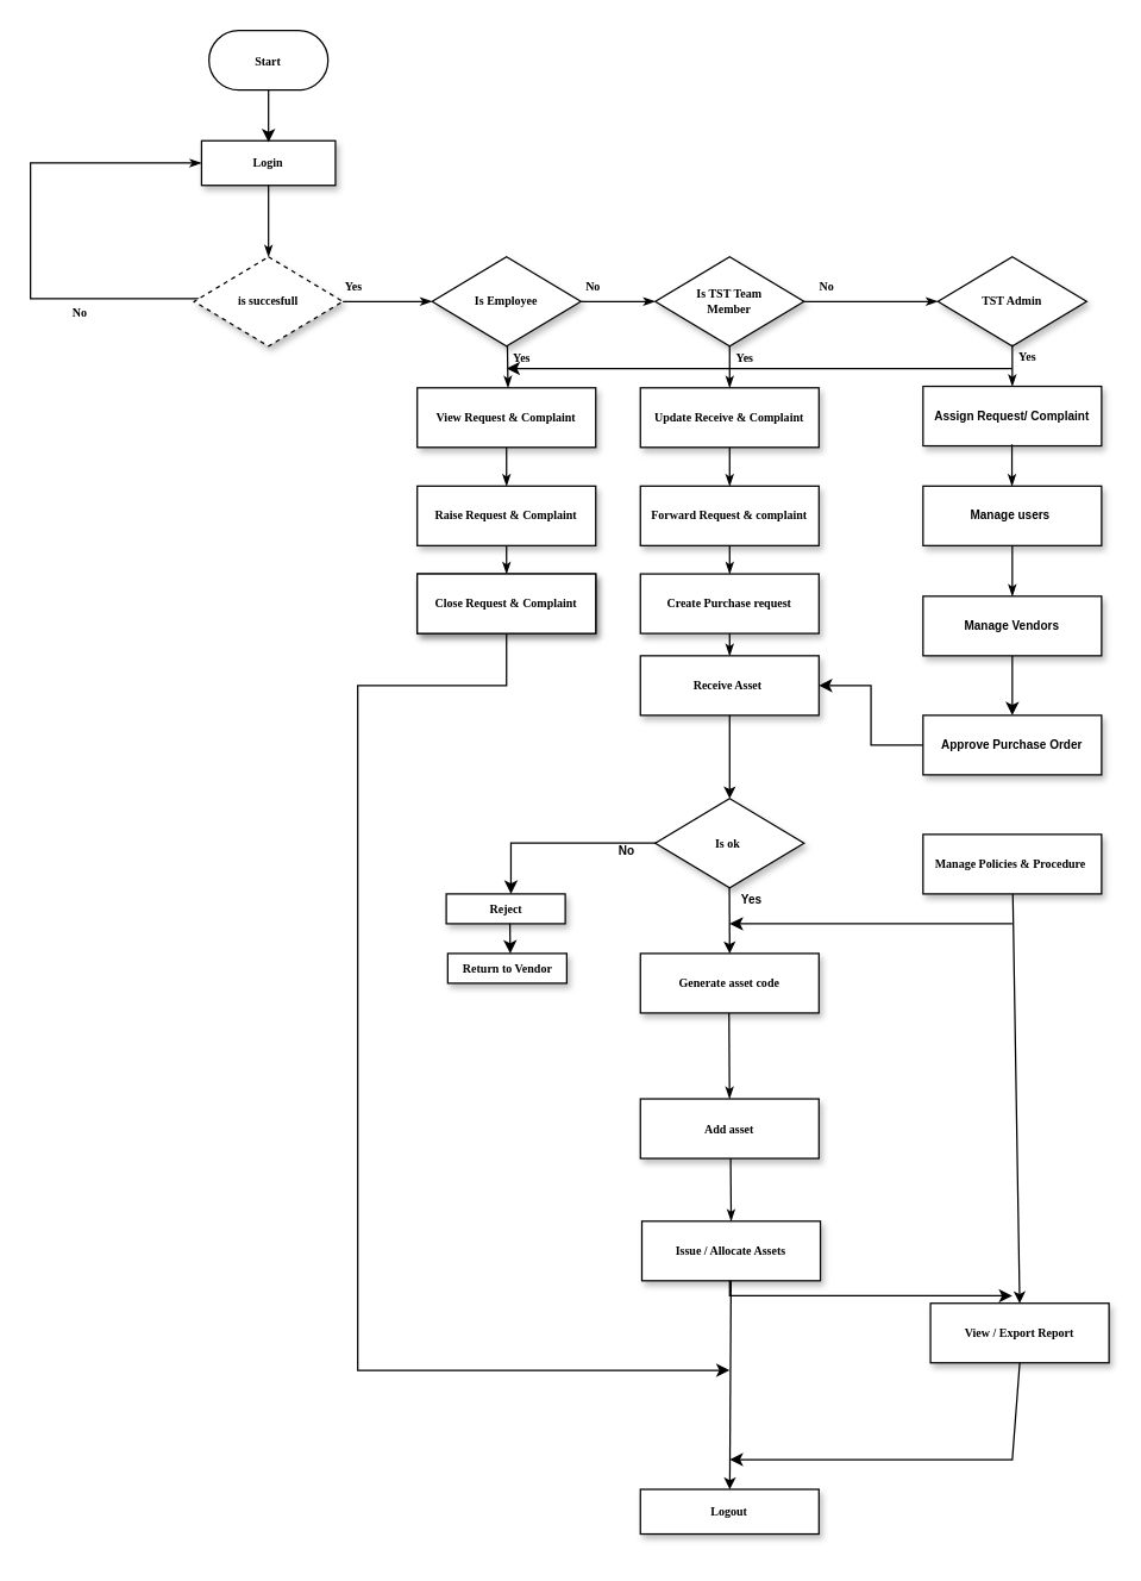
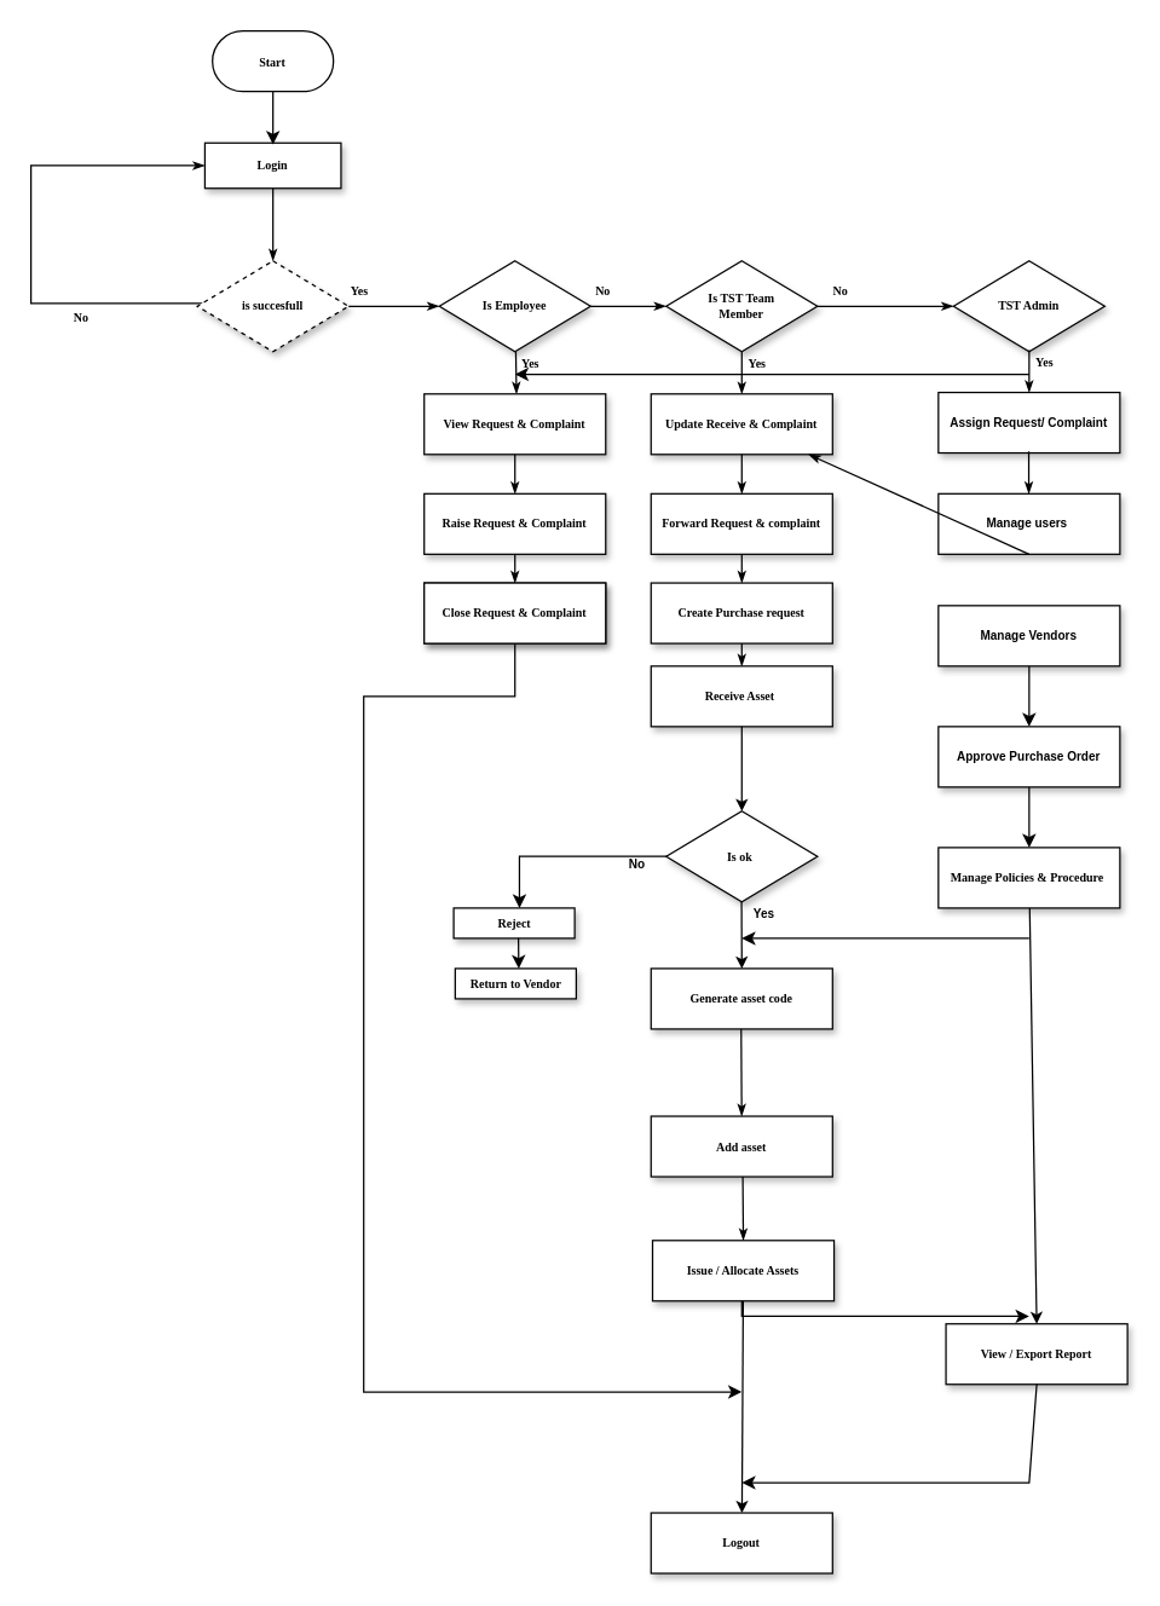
- <mxCell id="44" style="rounded=0;html=1;labelBackgroundColor=none;startSize=5;endArrow=classicThin;endFill=1;endSize=5;jettySize=auto;orthogonalLoop=1;strokeWidth=1;fontFamily=Verdana;fontSize=8;entryX=0.5;entryY=0;entryDx=0;entryDy=0;exitX=0.5;exitY=1;exitDx=0;exitDy=0;fontStyle=1" parent="1" edge="1" target="46" source="43"><mxGeometry relative="1" as="geometry"><mxPoint x="680" y="390" as="sourcePoint" /><mxPoint x="679.88" y="409.12" as="targetPoint" /></mxGeometry></mxCell>
+ <mxCell id="44" style="rounded=0;html=1;labelBackgroundColor=none;startSize=5;endArrow=classicThin;endFill=1;endSize=5;jettySize=auto;orthogonalLoop=1;strokeWidth=1;fontFamily=Verdana;fontSize=8;exitX=0.5;exitY=1;exitDx=0;exitDy=0;fontStyle=1;" parent="1" edge="1" target="23" source="43"><mxGeometry relative="1" as="geometry"><mxPoint x="680" y="390" as="sourcePoint" /><mxPoint x="679.88" y="409.12" as="targetPoint" /></mxGeometry></mxCell>
- <mxCell id="47" value="" style="edgeStyle=orthogonalEdgeStyle;rounded=0;orthogonalLoop=1;jettySize=auto;html=1;fontStyle=1;" parent="1" source="48" target="30" edge="1"><mxGeometry relative="1" as="geometry" /></mxCell>
+ <mxCell id="47" value="" style="edgeStyle=orthogonalEdgeStyle;rounded=0;orthogonalLoop=1;jettySize=auto;html=1;fontStyle=1" parent="1" source="48" target="50" edge="1"><mxGeometry relative="1" as="geometry" /></mxCell>
- <mxCell id="56" value="&lt;p class=&quot;MsoNormal&quot; align=&quot;center&quot;&gt;Logout&lt;/p&gt;" style="whiteSpace=wrap;html=1;rounded=0;shadow=1;labelBackgroundColor=none;strokeWidth=1;fontFamily=Verdana;fontSize=8;align=center;spacing=6;fontStyle=1" vertex="1" parent="1"><mxGeometry x="430" y="1000" width="120" height="30" as="geometry" /></mxCell>
+ <mxCell id="56" value="&lt;p class=&quot;MsoNormal&quot; align=&quot;center&quot;&gt;Logout&lt;/p&gt;" style="whiteSpace=wrap;html=1;rounded=0;shadow=1;labelBackgroundColor=none;strokeWidth=1;fontFamily=Verdana;fontSize=8;align=center;spacing=6;fontStyle=1" vertex="1" parent="1"><mxGeometry x="430" y="1000" width="120" height="40" as="geometry" /></mxCell>
